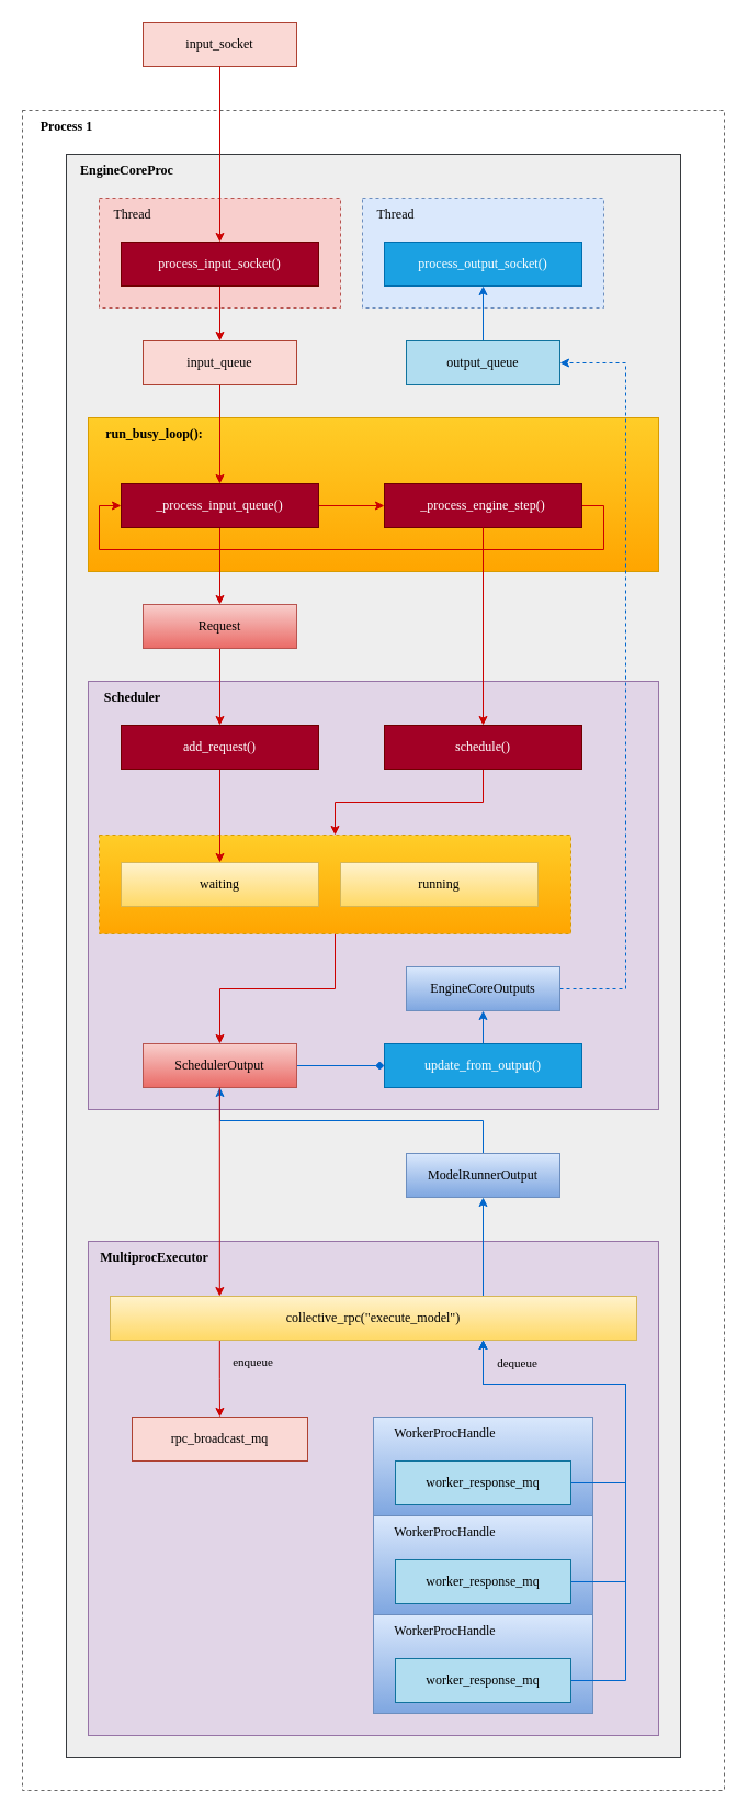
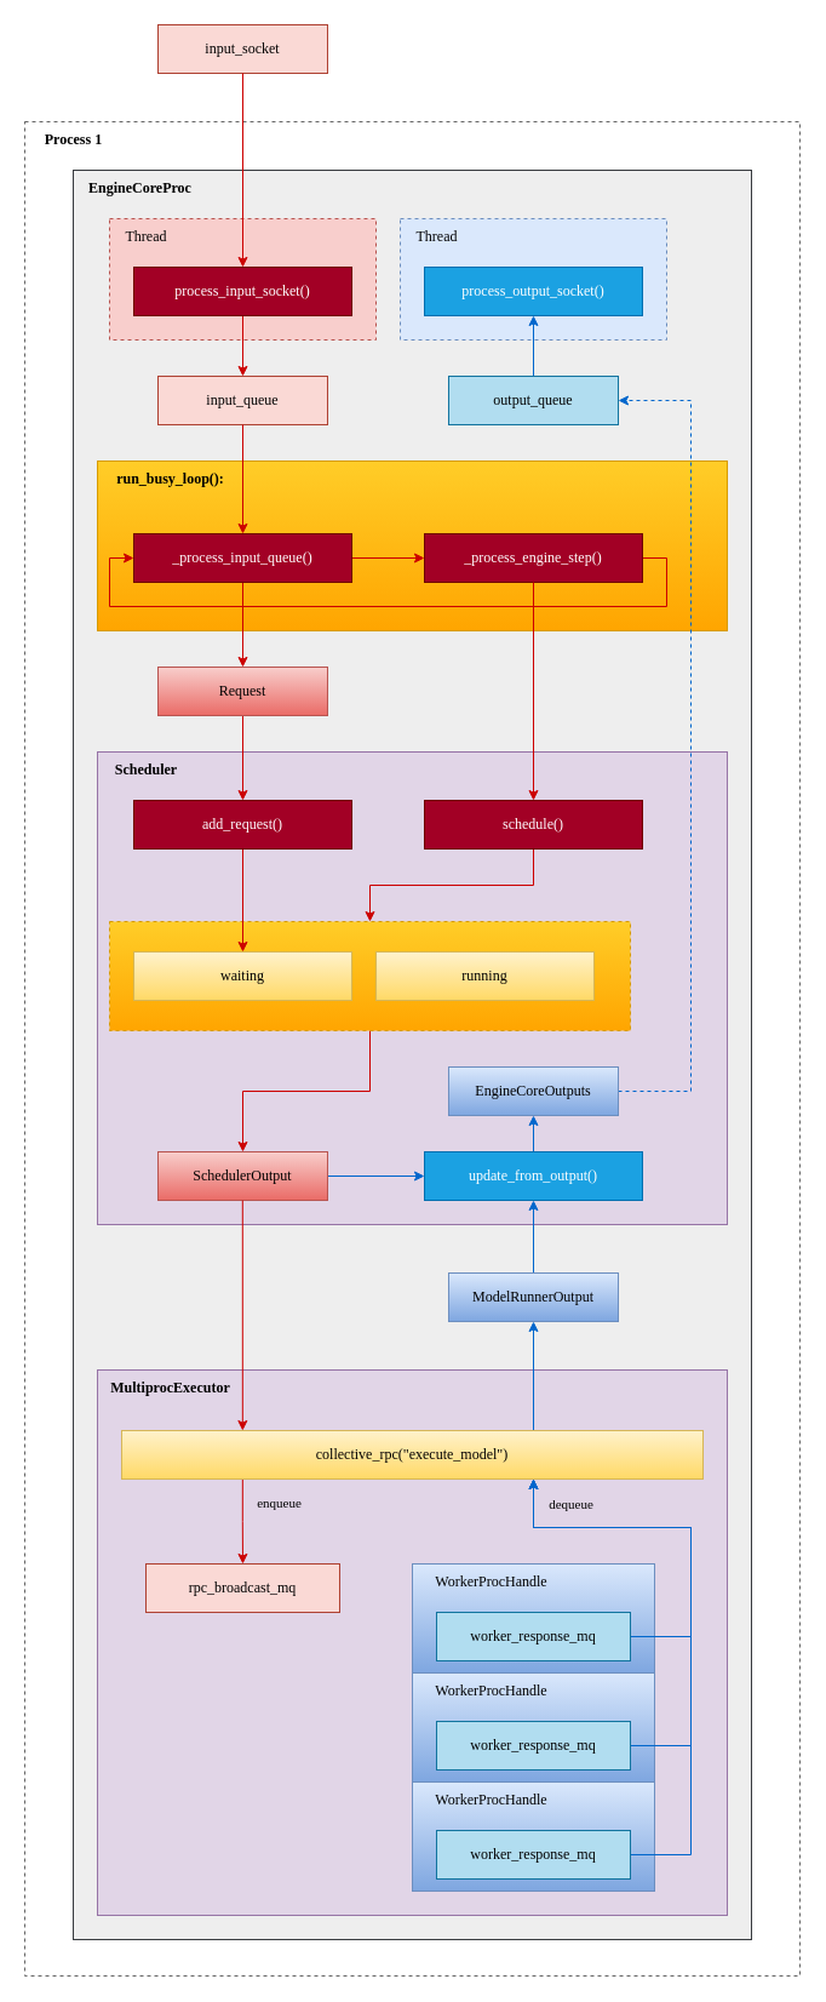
- <mxCell id="42" style="edgeStyle=orthogonalEdgeStyle;rounded=0;orthogonalLoop=1;jettySize=auto;html=1;exitX=1;exitY=0.5;exitDx=0;exitDy=0;entryX=0;entryY=0.5;entryDx=0;entryDy=0;strokeColor=#0066CC;endArrow=diamond;" parent="1" source="43" target="40" edge="1"><mxGeometry relative="1" as="geometry" /></mxCell>
+ <mxCell id="42" style="edgeStyle=orthogonalEdgeStyle;rounded=0;orthogonalLoop=1;jettySize=auto;html=1;exitX=1;exitY=0.5;exitDx=0;exitDy=0;entryX=0;entryY=0.5;entryDx=0;entryDy=0;strokeColor=#0066CC;" parent="1" source="43" target="40" edge="1"><mxGeometry relative="1" as="geometry" /></mxCell>
- <mxCell id="44" style="edgeStyle=orthogonalEdgeStyle;rounded=0;orthogonalLoop=1;jettySize=auto;html=1;exitX=0.5;exitY=0;exitDx=0;exitDy=0;strokeColor=#0066CC;" parent="1" source="45" target="43" edge="1"><mxGeometry relative="1" as="geometry" /></mxCell>
+ <mxCell id="44" style="edgeStyle=orthogonalEdgeStyle;rounded=0;orthogonalLoop=1;jettySize=auto;html=1;exitX=0.5;exitY=0;exitDx=0;exitDy=0;entryX=0.5;entryY=1;entryDx=0;entryDy=0;strokeColor=#0066CC;" parent="1" source="45" target="40" edge="1"><mxGeometry relative="1" as="geometry" /></mxCell>
